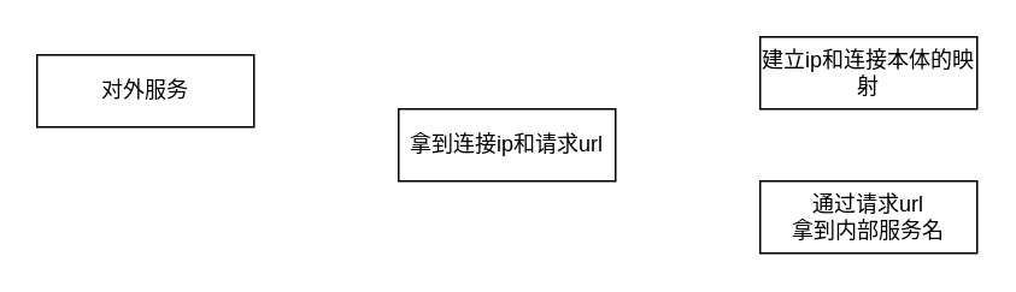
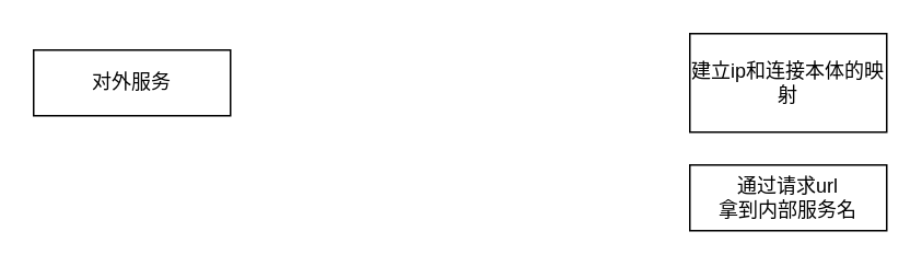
- <mxCell id="4" value="建立ip和连接本体的映射" style="rounded=0;whiteSpace=wrap;html=1;" vertex="1" parent="1"><mxGeometry x="420" y="20" width="120" height="40" as="geometry" /></mxCell>
+ <mxCell id="4" value="建立ip和连接本体的映射" style="rounded=0;whiteSpace=wrap;html=1;" vertex="1" parent="1"><mxGeometry x="420" y="20" width="120" height="60" as="geometry" /></mxCell>
- <mxCell id="3" value="拿到连接ip和请求url" style="rounded=0;whiteSpace=wrap;html=1;" vertex="1" parent="1"><mxGeometry x="220" y="60" width="120" height="40" as="geometry" /></mxCell>
